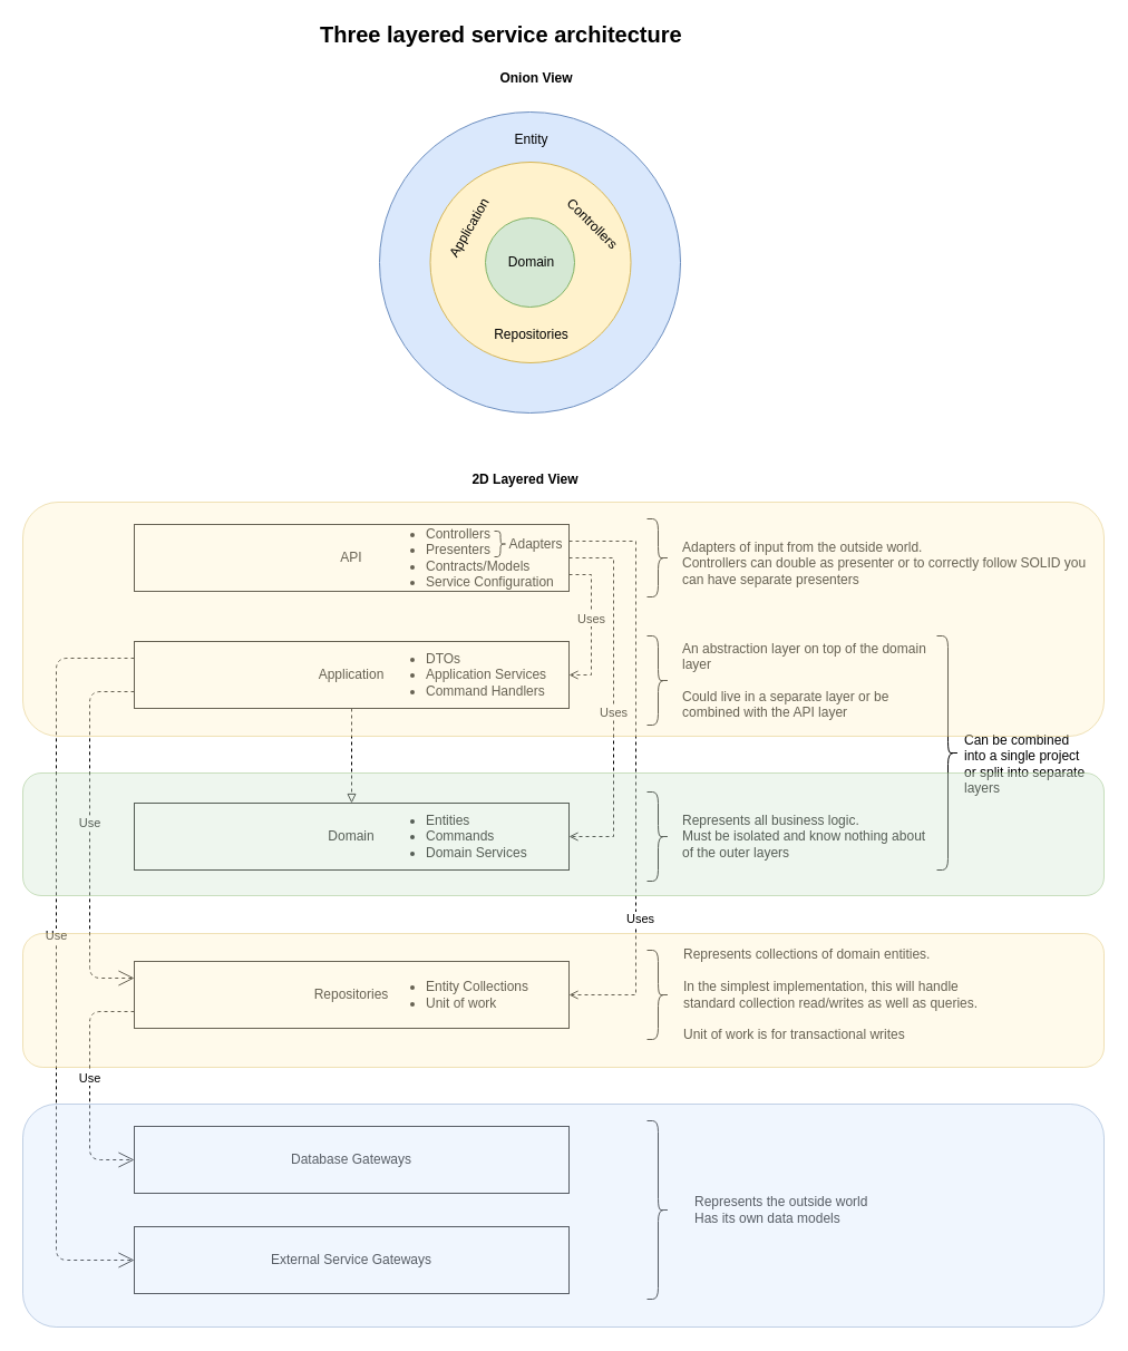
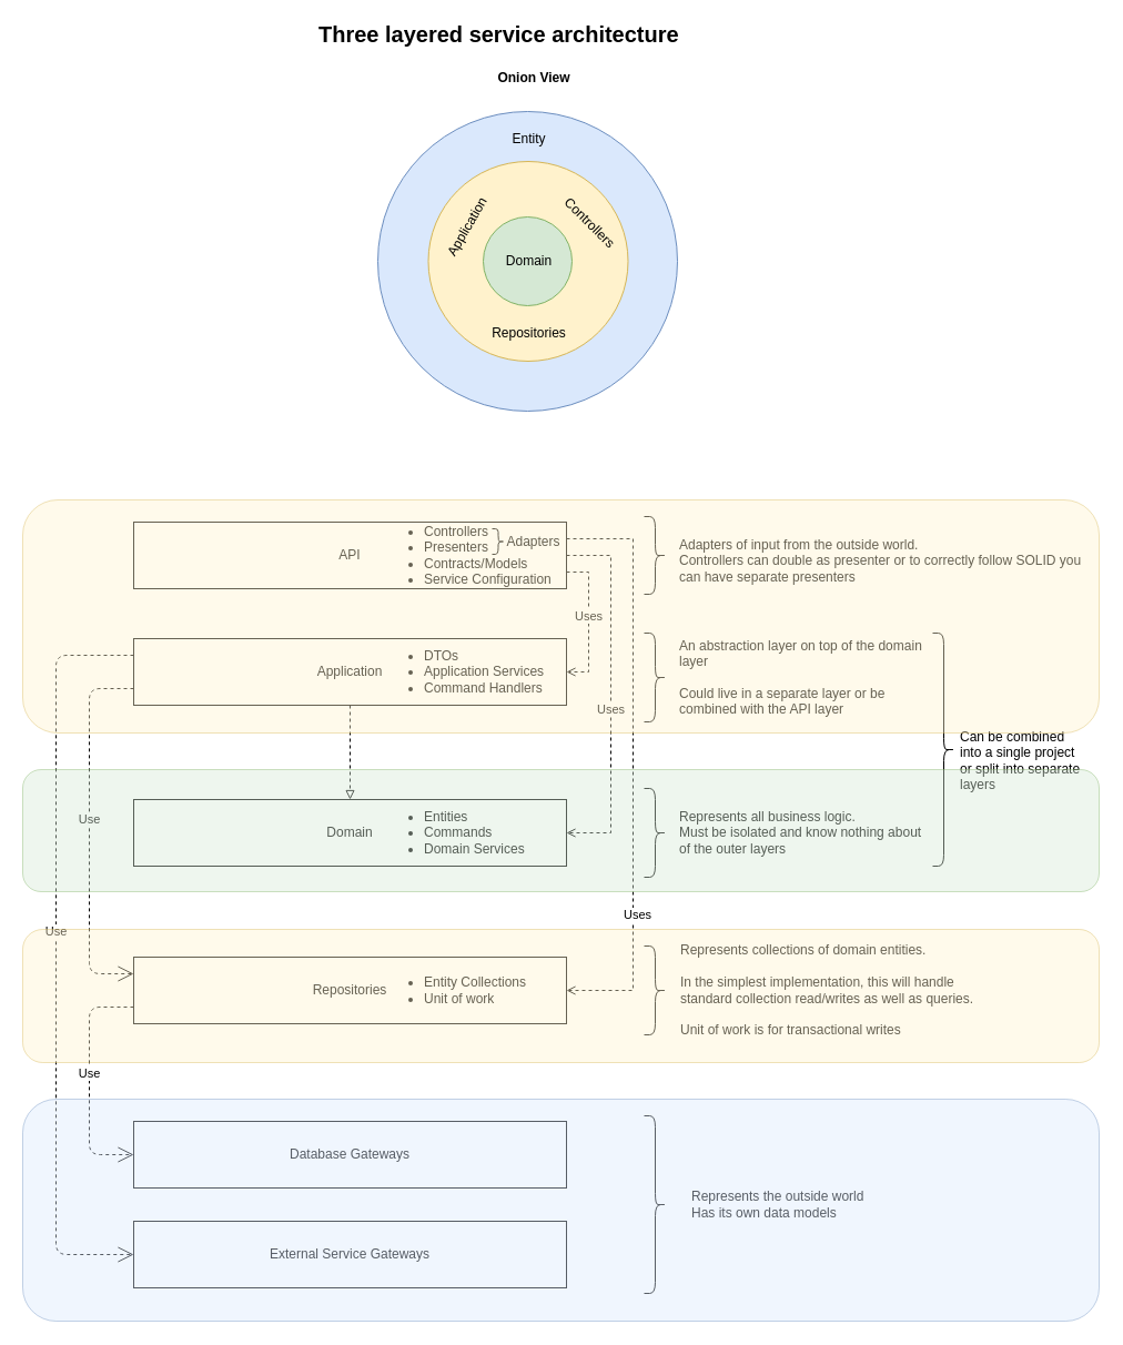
- <mxCell id="40" value="2D Layered View" style="text;html=1;strokeColor=none;fillColor=none;align=center;verticalAlign=middle;whiteSpace=wrap;rounded=0;fontStyle=1" parent="1" vertex="1"><mxGeometry x="370.5" y="420" width="200" height="20" as="geometry" /></mxCell>
